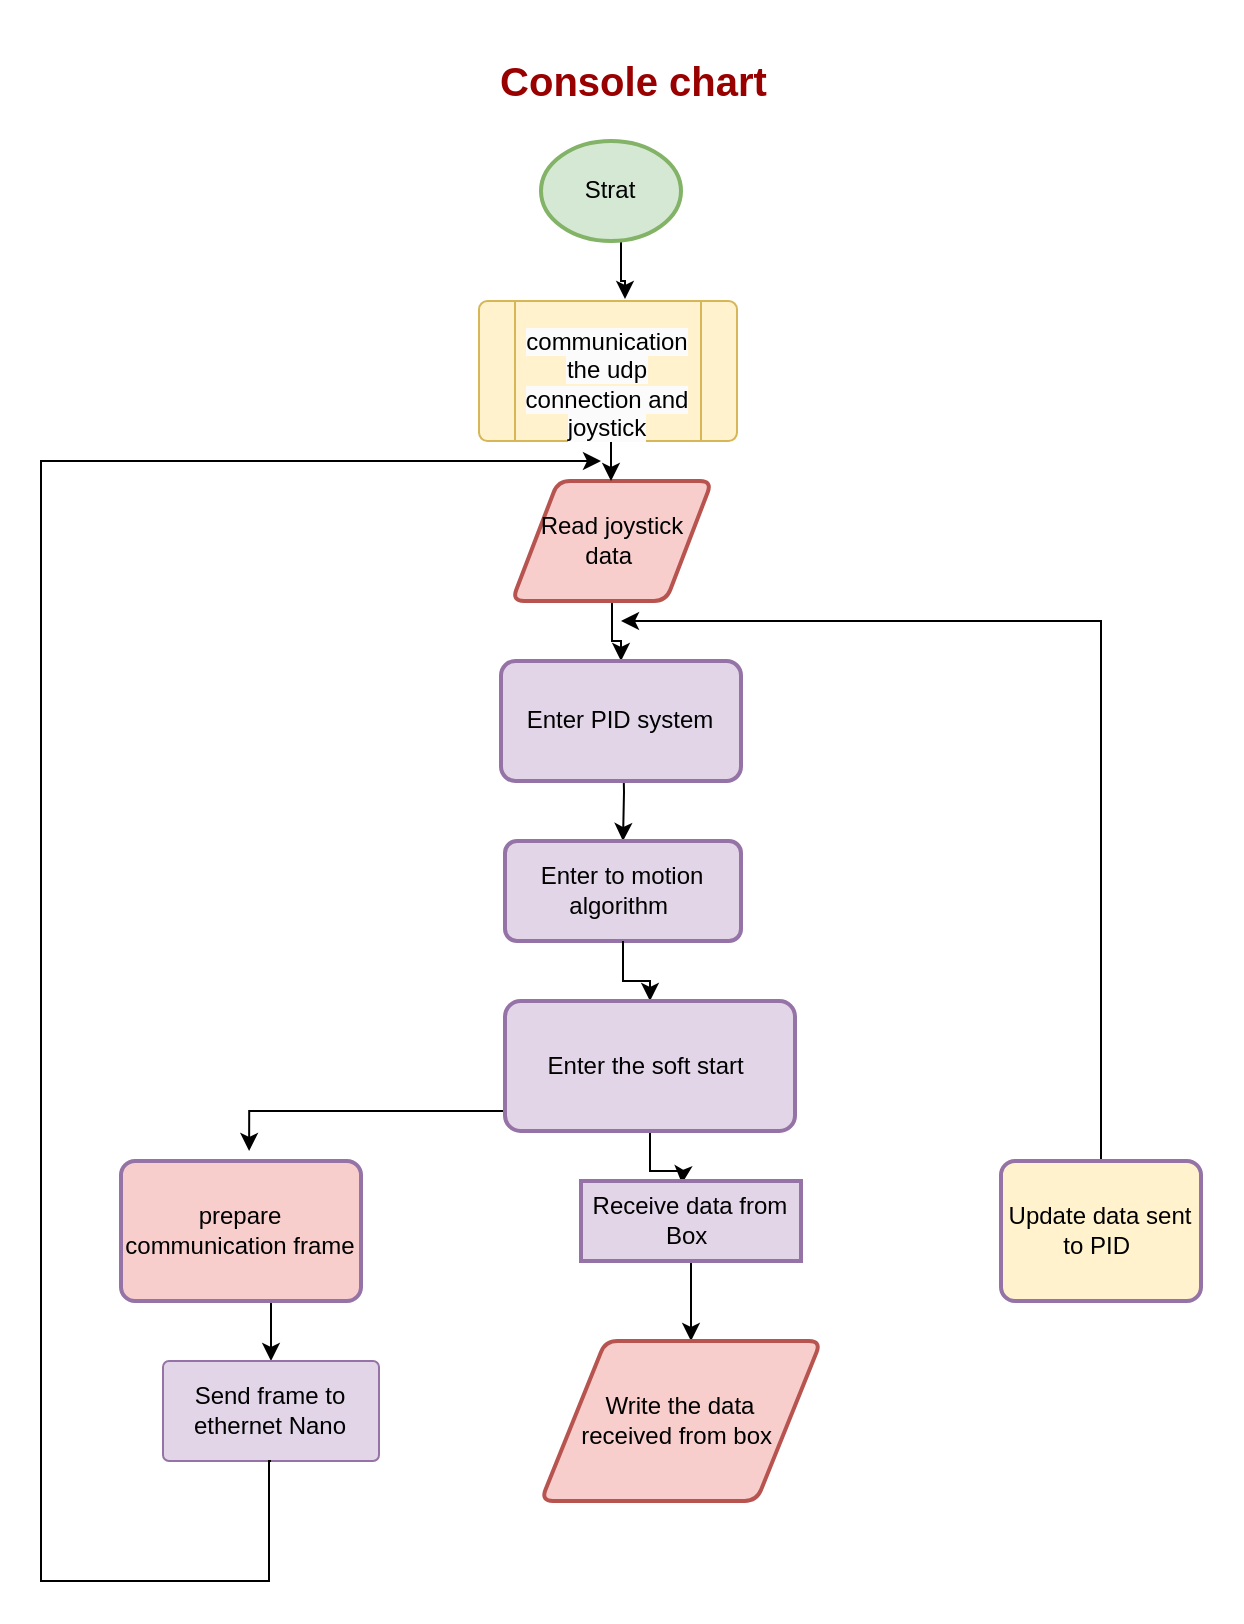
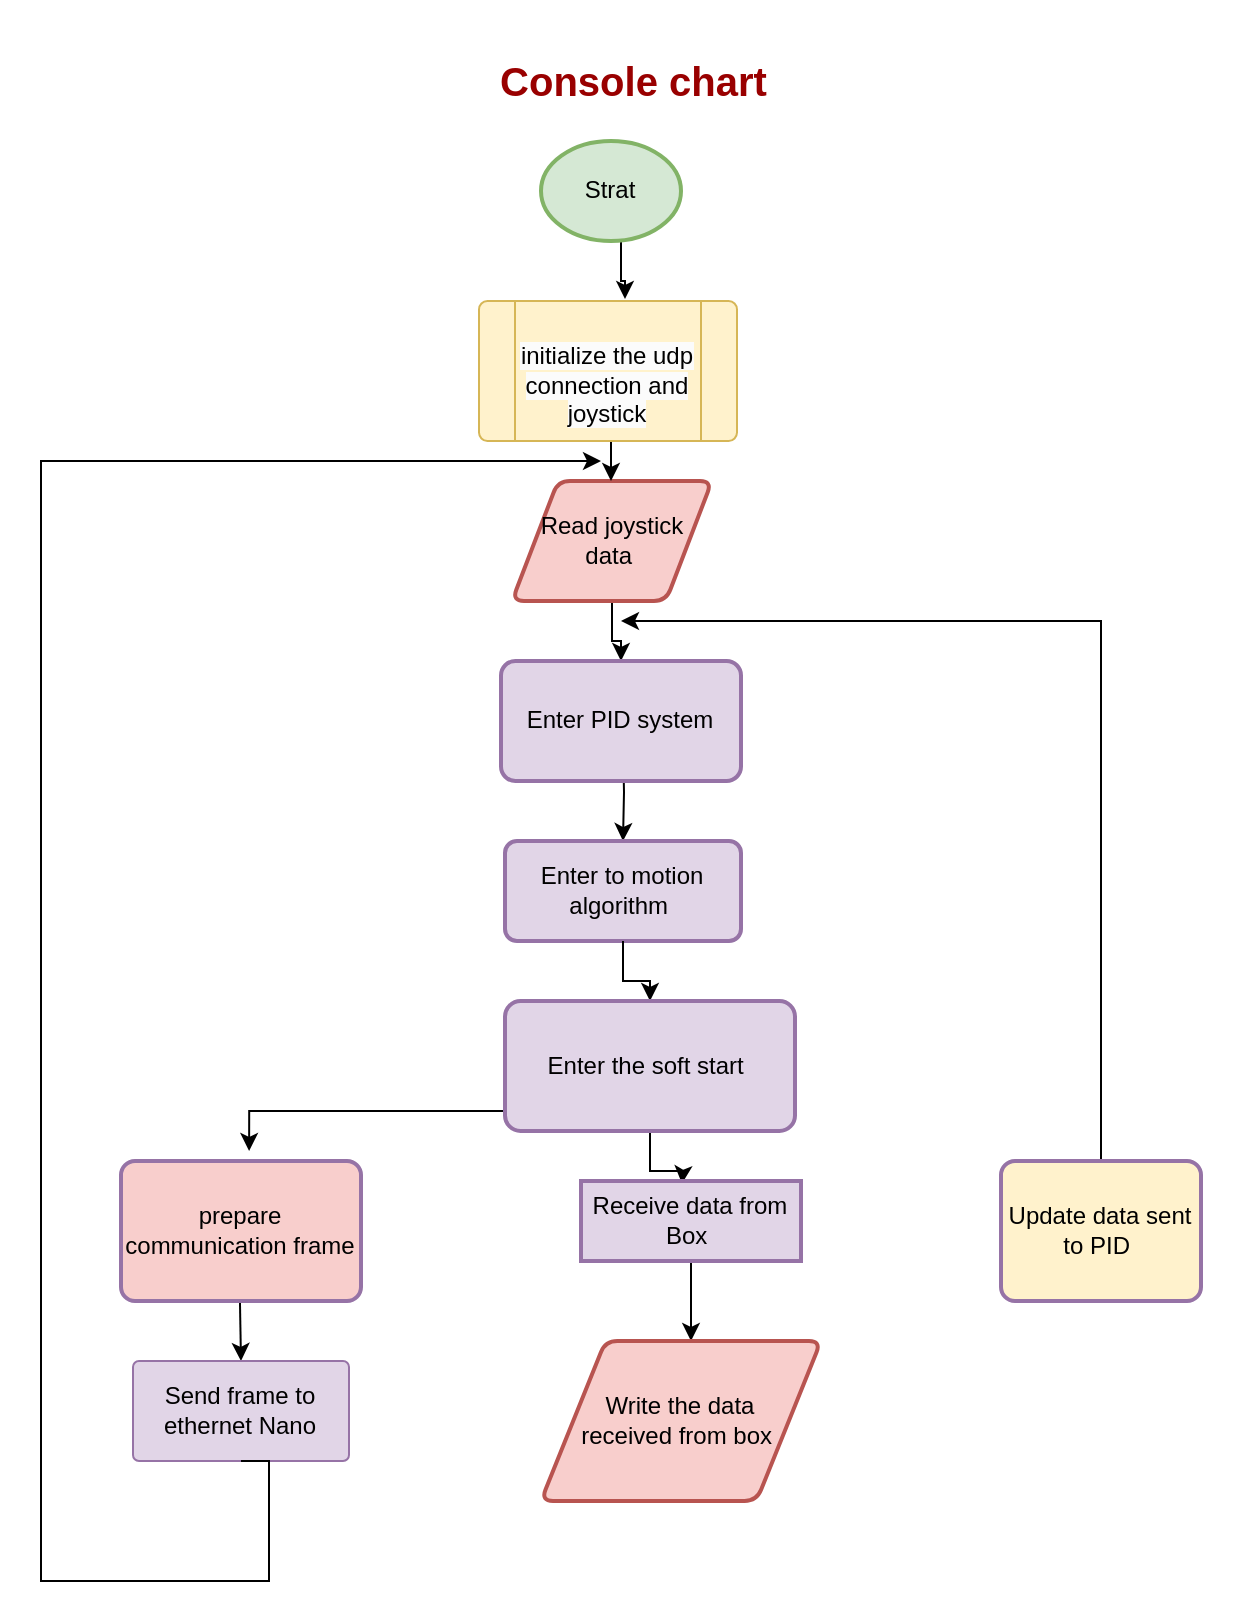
- <mxCell id="21" value="&lt;br&gt;&lt;span style=&quot;color: rgb(0, 0, 0); font-family: Helvetica; font-size: 12px; font-style: normal; font-variant-ligatures: normal; font-variant-caps: normal; font-weight: 400; letter-spacing: normal; orphans: 2; text-align: center; text-indent: 0px; text-transform: none; widows: 2; word-spacing: 0px; -webkit-text-stroke-width: 0px; background-color: rgb(251, 251, 251); text-decoration-thickness: initial; text-decoration-style: initial; text-decoration-color: initial; float: none; display: inline !important;&quot;&gt;communication the udp connection and joystick&lt;/span&gt;" style="verticalLabelPosition=middle;verticalAlign=middle;html=1;shape=process;whiteSpace=wrap;rounded=1;size=0.14;arcSize=6;labelPosition=center;align=center;fillColor=#fff2cc;strokeColor=#d6b656;" vertex="1" parent="1"><mxGeometry x="239" y="150" width="129" height="70" as="geometry" /></mxCell>
+ <mxCell id="21" value="&lt;br&gt;&lt;span style=&quot;color: rgb(0, 0, 0); font-family: Helvetica; font-size: 12px; font-style: normal; font-variant-ligatures: normal; font-variant-caps: normal; font-weight: 400; letter-spacing: normal; orphans: 2; text-align: center; text-indent: 0px; text-transform: none; widows: 2; word-spacing: 0px; -webkit-text-stroke-width: 0px; background-color: rgb(251, 251, 251); text-decoration-thickness: initial; text-decoration-style: initial; text-decoration-color: initial; float: none; display: inline !important;&quot;&gt;initialize the udp connection and joystick&lt;/span&gt;" style="verticalLabelPosition=middle;verticalAlign=middle;html=1;shape=process;whiteSpace=wrap;rounded=1;size=0.14;arcSize=6;labelPosition=center;align=center;fillColor=#fff2cc;strokeColor=#d6b656;" vertex="1" parent="1"><mxGeometry x="239" y="150" width="129" height="70" as="geometry" /></mxCell>
- <mxCell id="15" value="Send frame to ethernet Nano" style="whiteSpace=wrap;html=1;rounded=1;arcSize=6;fillColor=#e1d5e7;strokeColor=#9673a6;" vertex="1" parent="1"><mxGeometry x="81" y="680" width="108" height="50" as="geometry" /></mxCell>
+ <mxCell id="15" value="Send frame to ethernet Nano" style="whiteSpace=wrap;html=1;rounded=1;arcSize=6;fillColor=#e1d5e7;strokeColor=#9673a6;" vertex="1" parent="1"><mxGeometry x="66" y="680" width="108" height="50" as="geometry" /></mxCell>
